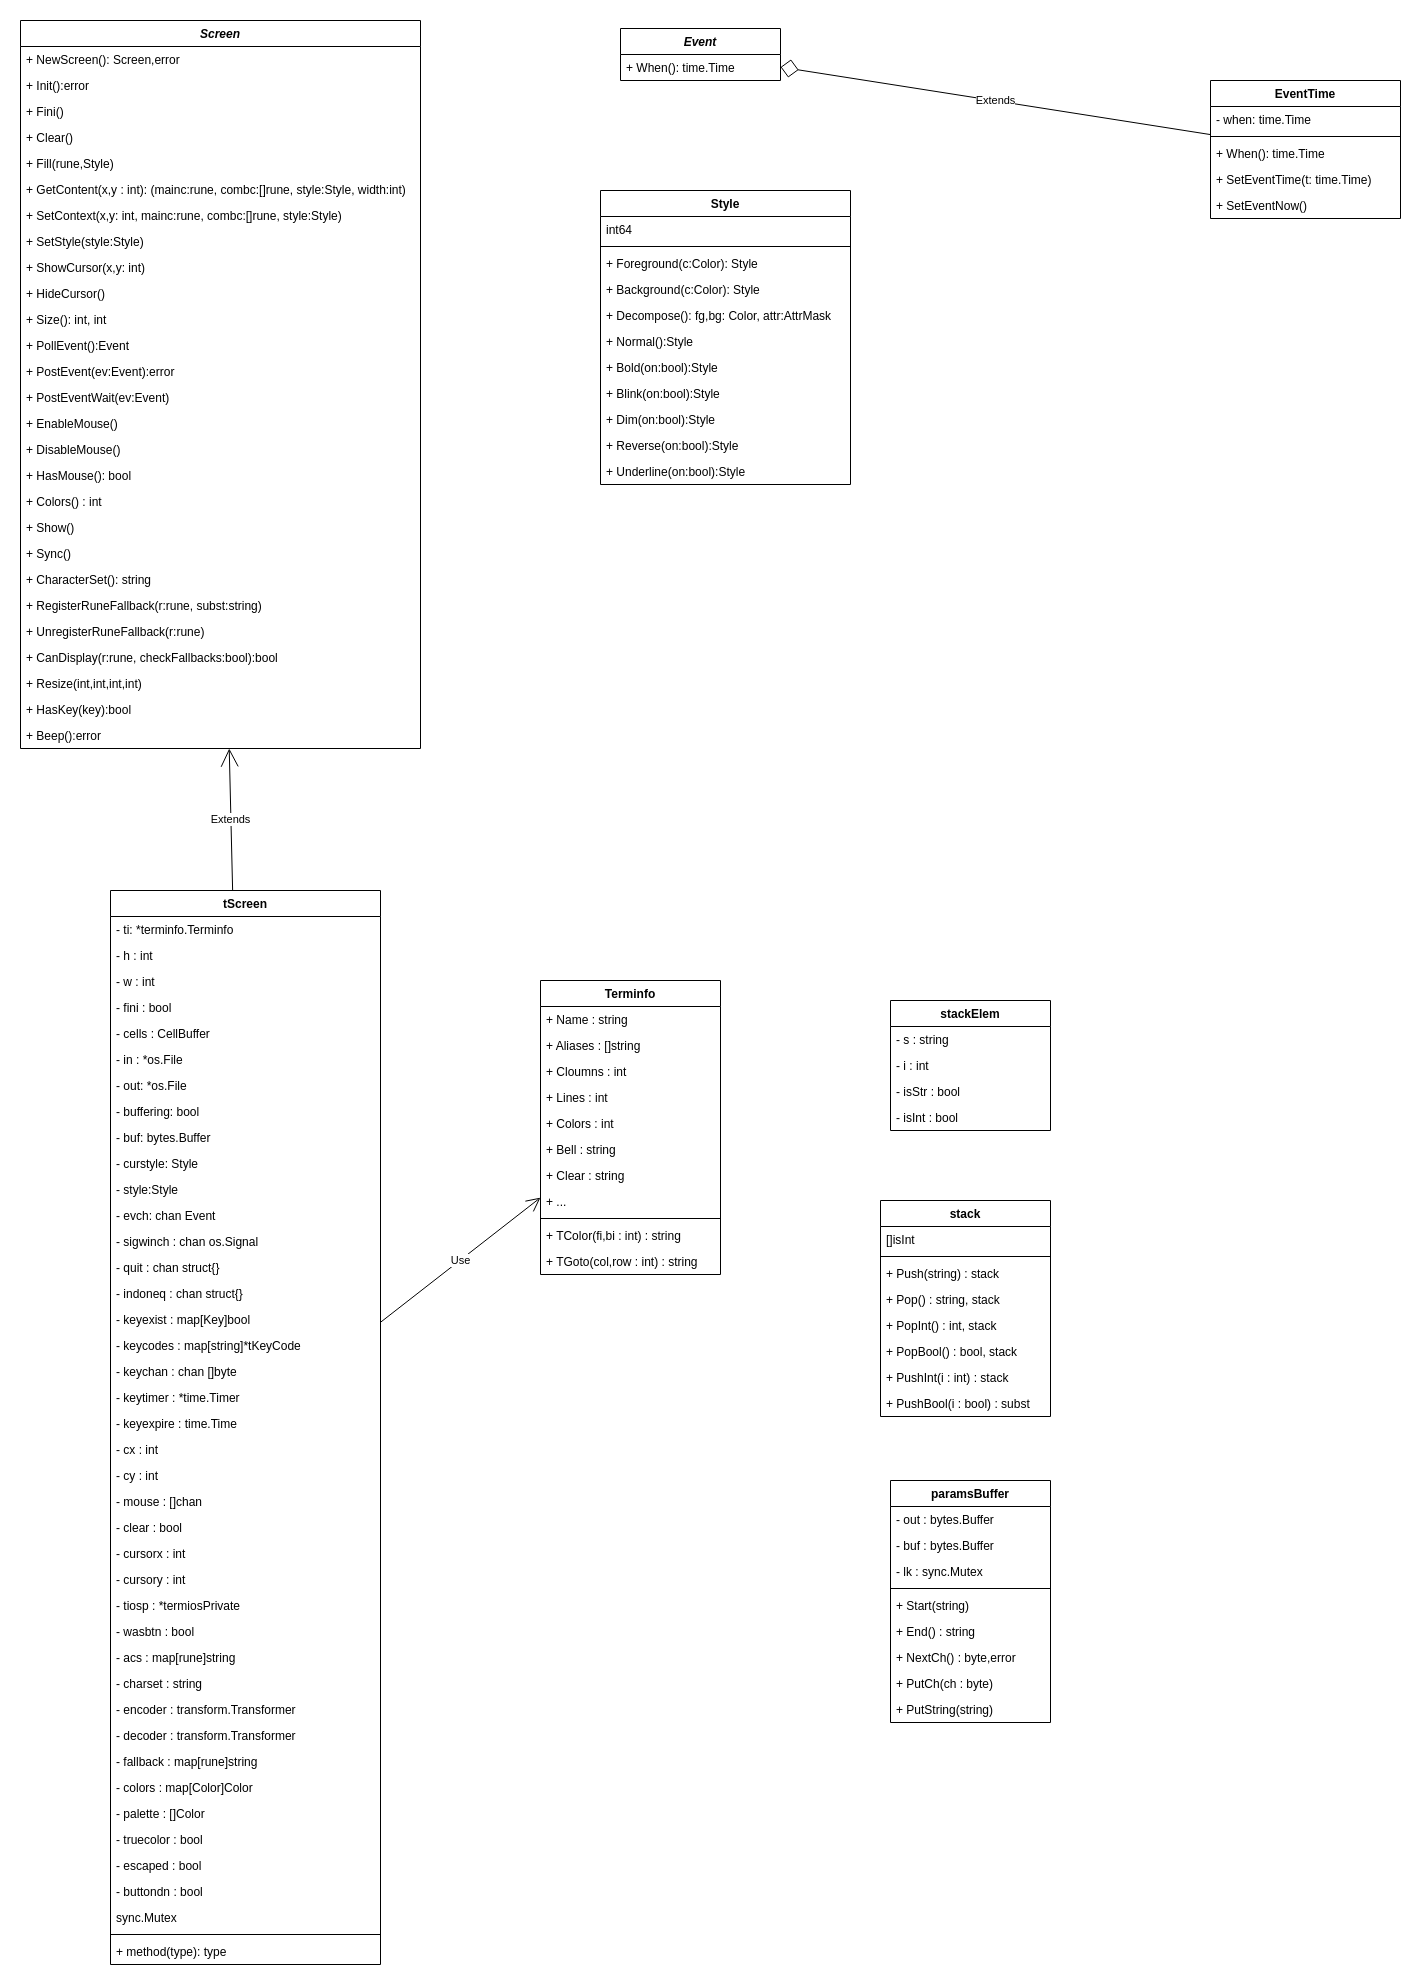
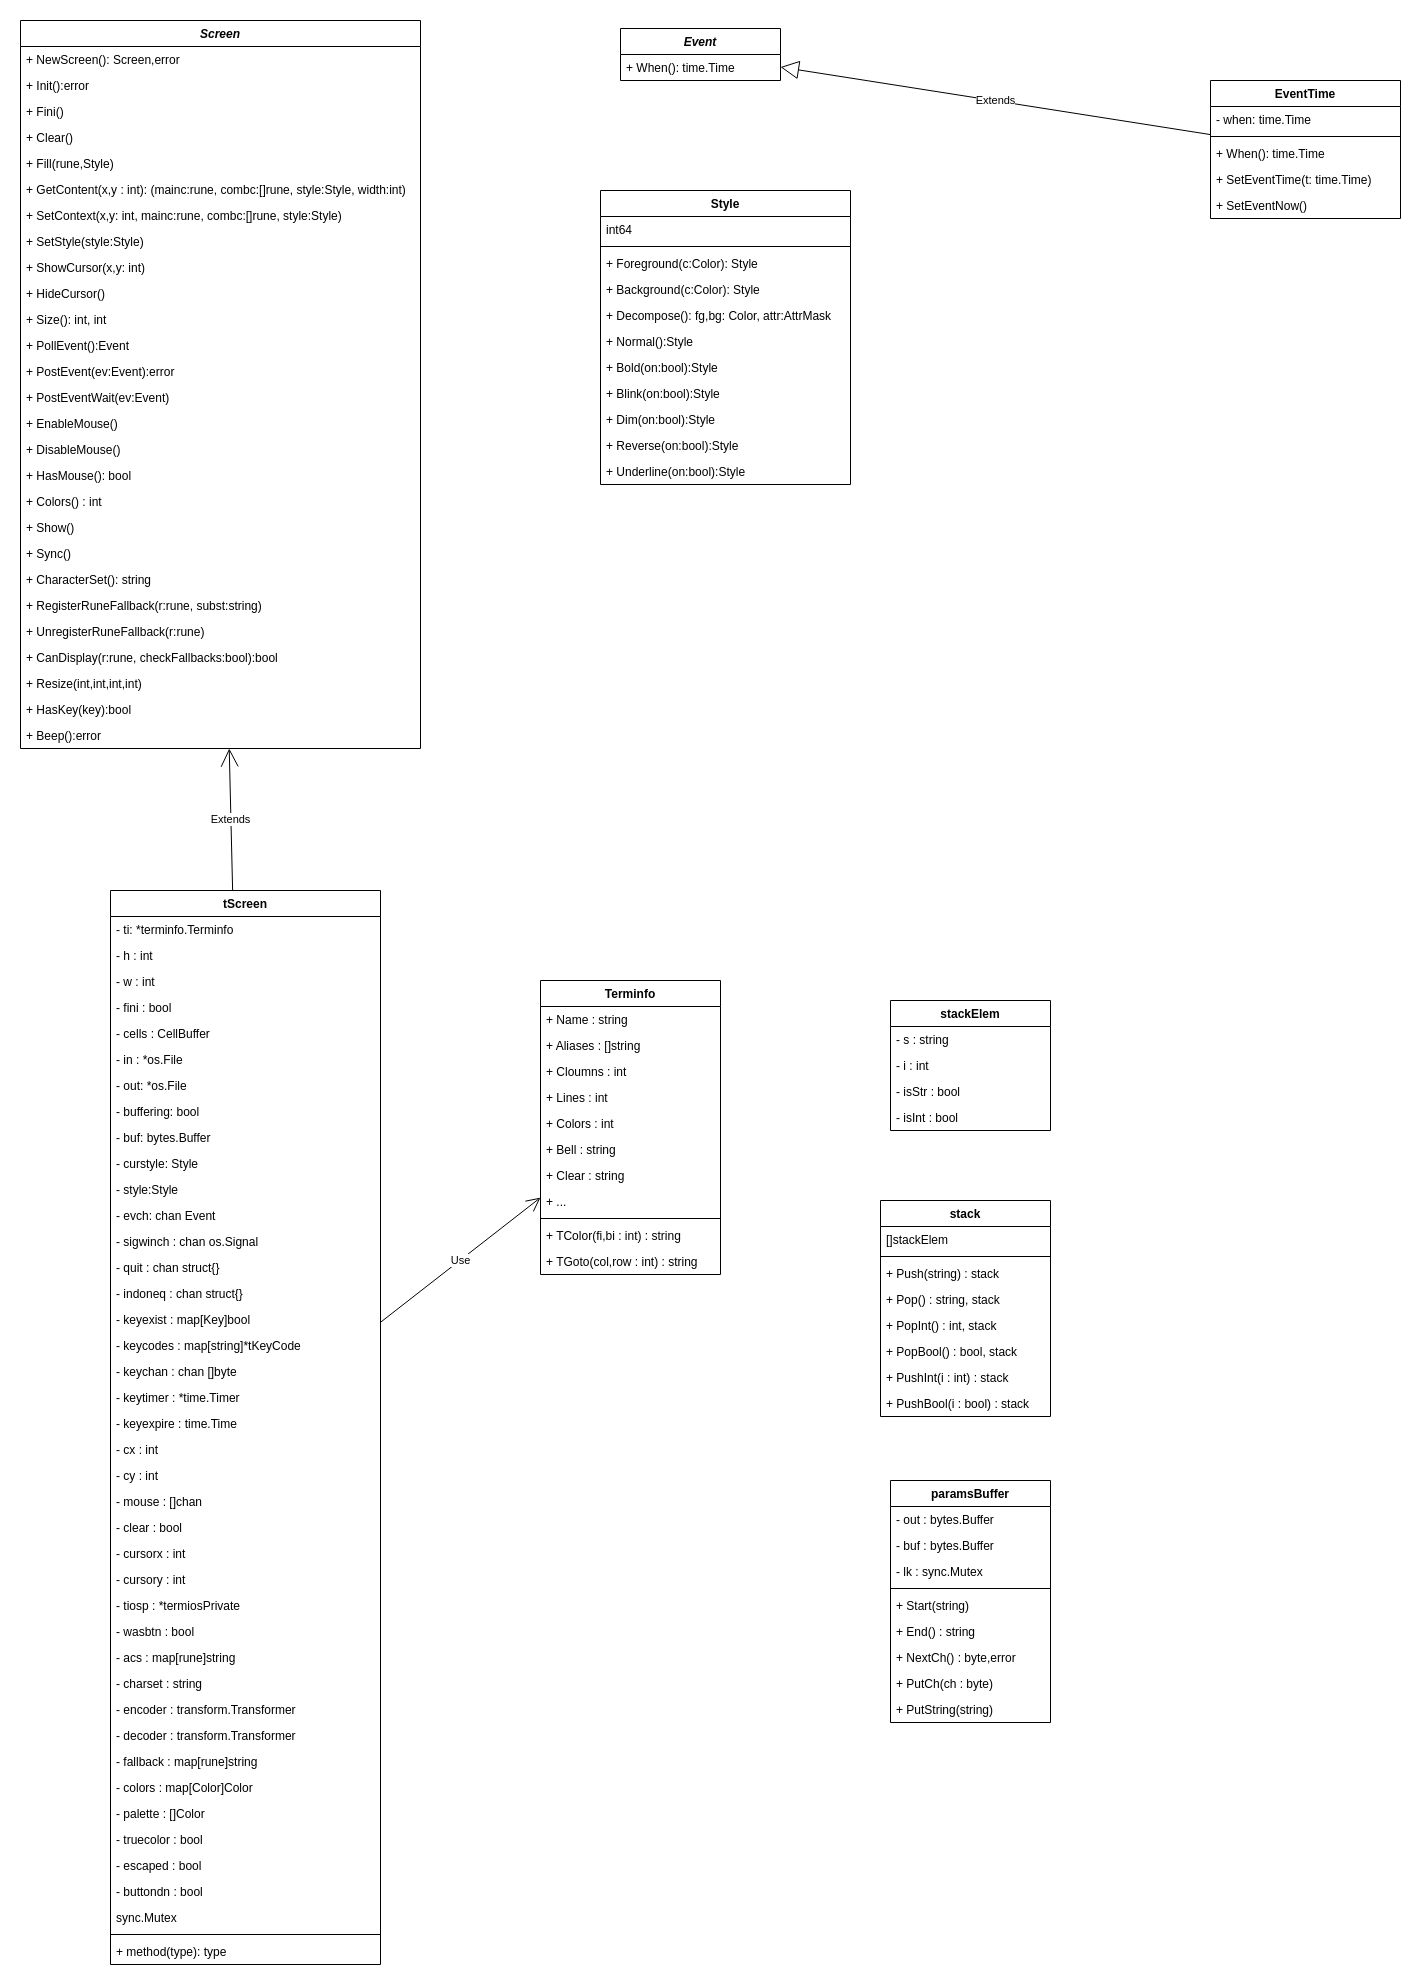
- <mxCell id="50" value="Extends" style="endArrow=diamond;endSize=16;endFill=0;html=1;" parent="1" source="44" target="42" edge="1"><mxGeometry width="160" relative="1" as="geometry"><mxPoint x="930" y="260" as="sourcePoint" /><mxPoint x="1110" y="210" as="targetPoint" /></mxGeometry></mxCell>
+ <mxCell id="50" value="Extends" style="endArrow=block;endSize=16;endFill=0;html=1;" parent="1" source="44" target="42" edge="1"><mxGeometry width="160" relative="1" as="geometry"><mxPoint x="930" y="260" as="sourcePoint" /><mxPoint x="1110" y="210" as="targetPoint" /></mxGeometry></mxCell>
- <mxCell id="113" value="[]isInt" style="text;strokeColor=none;fillColor=none;align=left;verticalAlign=top;spacingLeft=4;spacingRight=4;overflow=hidden;rotatable=0;points=[[0,0.5],[1,0.5]];portConstraint=eastwest;" vertex="1" parent="112"><mxGeometry y="26" width="170" height="26" as="geometry" /></mxCell>
+ <mxCell id="113" value="[]stackElem" style="text;strokeColor=none;fillColor=none;align=left;verticalAlign=top;spacingLeft=4;spacingRight=4;overflow=hidden;rotatable=0;points=[[0,0.5],[1,0.5]];portConstraint=eastwest;" vertex="1" parent="112"><mxGeometry y="26" width="170" height="26" as="geometry" /></mxCell>
- <mxCell id="120" value="+ PushBool(i : bool) : subst" style="text;strokeColor=none;fillColor=none;align=left;verticalAlign=top;spacingLeft=4;spacingRight=4;overflow=hidden;rotatable=0;points=[[0,0.5],[1,0.5]];portConstraint=eastwest;" vertex="1" parent="112"><mxGeometry y="190" width="170" height="26" as="geometry" /></mxCell>
+ <mxCell id="120" value="+ PushBool(i : bool) : stack" style="text;strokeColor=none;fillColor=none;align=left;verticalAlign=top;spacingLeft=4;spacingRight=4;overflow=hidden;rotatable=0;points=[[0,0.5],[1,0.5]];portConstraint=eastwest;" vertex="1" parent="112"><mxGeometry y="190" width="170" height="26" as="geometry" /></mxCell>
